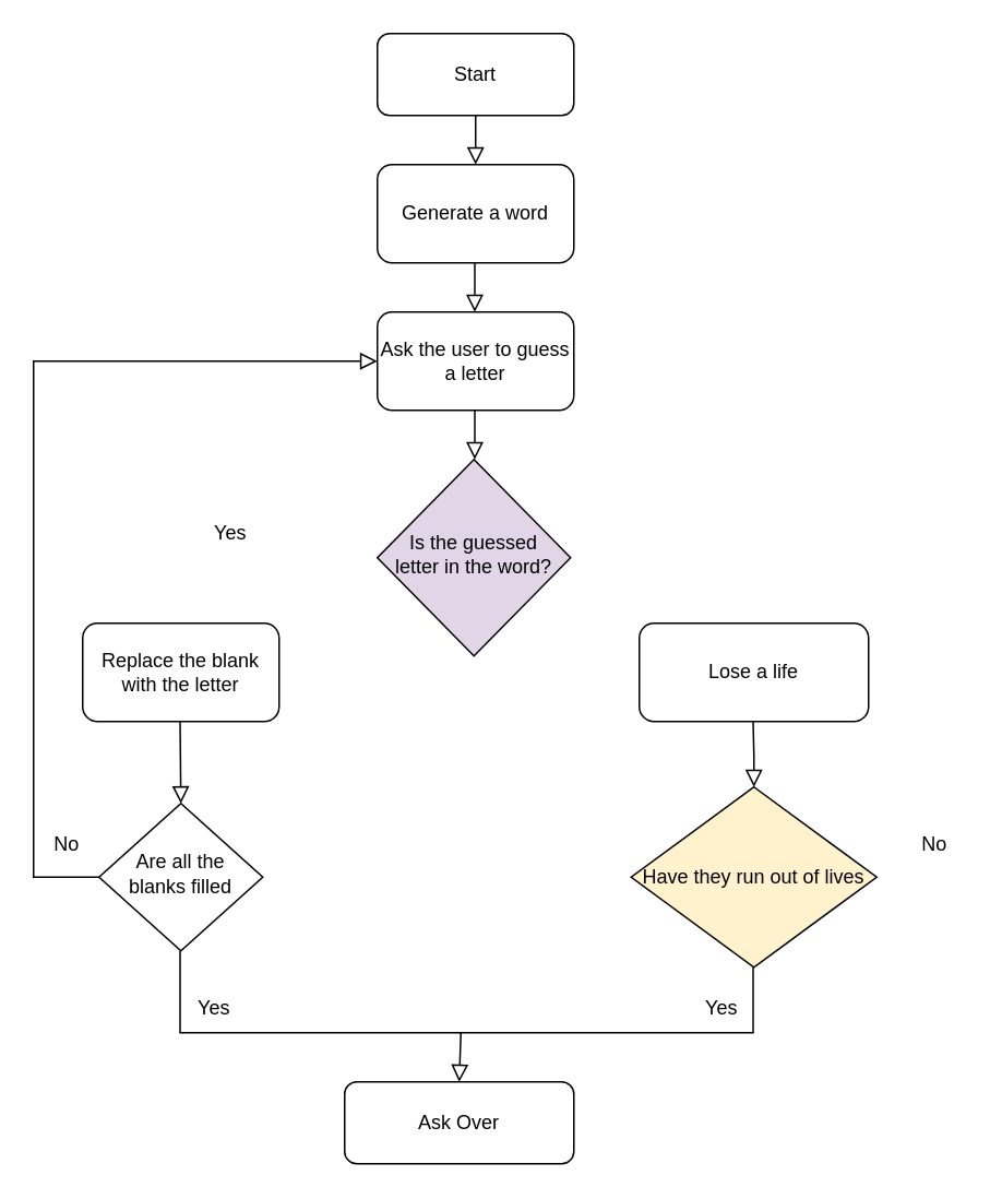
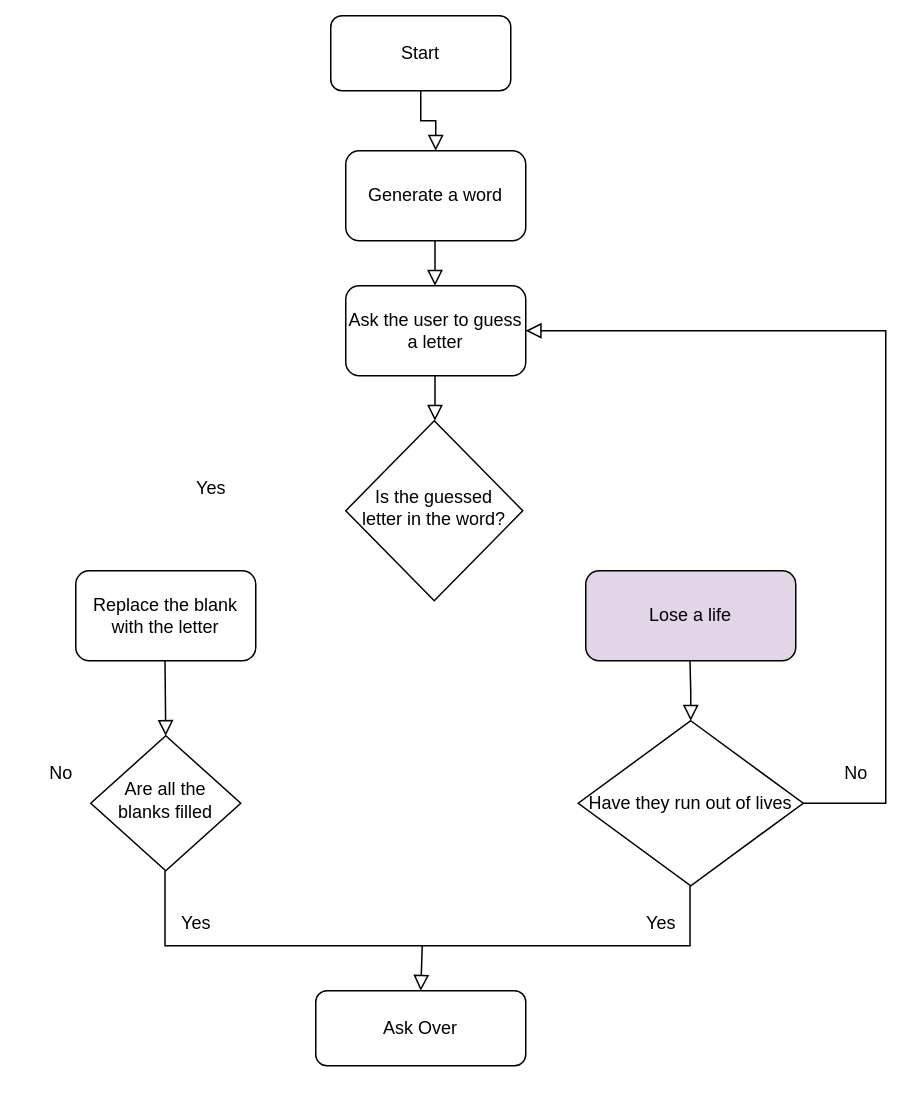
- <mxCell id="3" value="Start" style="rounded=1;whiteSpace=wrap;html=1;fontSize=12;glass=0;strokeWidth=1;shadow=0;" parent="1" vertex="1"><mxGeometry x="230" y="20" width="120" height="50" as="geometry" /></mxCell>
+ <mxCell id="3" value="Start" style="rounded=1;whiteSpace=wrap;html=1;fontSize=12;glass=0;strokeWidth=1;shadow=0;" parent="1" vertex="1"><mxGeometry x="220" y="10" width="120" height="50" as="geometry" /></mxCell>
+ <mxCell id="19" value="" style="rounded=0;html=1;jettySize=auto;orthogonalLoop=1;fontSize=11;endArrow=block;endFill=0;endSize=8;strokeWidth=1;shadow=0;labelBackgroundColor=none;edgeStyle=orthogonalEdgeStyle;exitX=1;exitY=0.5;exitDx=0;exitDy=0;entryX=1;entryY=0.5;entryDx=0;entryDy=0;" parent="1" source="15" target="10" edge="1"><mxGeometry relative="1" as="geometry"><mxPoint x="570" y="540" as="sourcePoint" /><mxPoint x="580" y="220" as="targetPoint" /><Array as="points"><mxPoint x="590" y="535" /><mxPoint x="590" y="220" /></Array></mxGeometry></mxCell>
- <mxCell id="17" value="" style="rounded=0;html=1;jettySize=auto;orthogonalLoop=1;fontSize=11;endArrow=block;endFill=0;endSize=8;strokeWidth=1;shadow=0;labelBackgroundColor=none;edgeStyle=orthogonalEdgeStyle;exitX=0;exitY=0.5;exitDx=0;exitDy=0;entryX=0;entryY=0.5;entryDx=0;entryDy=0;" parent="1" source="6" target="10" edge="1"><mxGeometry relative="1" as="geometry"><mxPoint x="20" y="485" as="sourcePoint" /><mxPoint x="210" y="200" as="targetPoint" /><Array as="points"><mxPoint x="20" y="535" /><mxPoint x="20" y="220" /></Array></mxGeometry></mxCell>
- <mxCell id="4" value="Is the guessed letter in the word?" style="rhombus;whiteSpace=wrap;html=1;shadow=0;fontFamily=Helvetica;fontSize=12;align=center;strokeWidth=1;spacing=6;spacingTop=-4;fillColor=#e1d5e7;" parent="1" vertex="1"><mxGeometry x="230" y="280" width="118" height="120" as="geometry" /></mxCell>
+ <mxCell id="4" value="Is the guessed letter in the word?" style="rhombus;whiteSpace=wrap;html=1;shadow=0;fontFamily=Helvetica;fontSize=12;align=center;strokeWidth=1;spacing=6;spacingTop=-4;" parent="1" vertex="1"><mxGeometry x="230" y="280" width="118" height="120" as="geometry" /></mxCell>
- <mxCell id="5" value="Lose a life" style="rounded=1;whiteSpace=wrap;html=1;fontSize=12;glass=0;strokeWidth=1;shadow=0;" parent="1" vertex="1"><mxGeometry x="390" y="380" width="140" height="60" as="geometry" /></mxCell>
+ <mxCell id="5" value="Lose a life" style="rounded=1;whiteSpace=wrap;html=1;fontSize=12;glass=0;strokeWidth=1;shadow=0;fillColor=#e1d5e7;" parent="1" vertex="1"><mxGeometry x="390" y="380" width="140" height="60" as="geometry" /></mxCell>
- <mxCell id="15" value="Have they run out of lives" style="rhombus;whiteSpace=wrap;html=1;hachureGap=4;fillColor=#fff2cc;" parent="1" vertex="1"><mxGeometry x="385" y="480" width="150" height="110" as="geometry" /></mxCell>
+ <mxCell id="15" value="Have they run out of lives" style="rhombus;whiteSpace=wrap;html=1;hachureGap=4;" parent="1" vertex="1"><mxGeometry x="385" y="480" width="150" height="110" as="geometry" /></mxCell>
